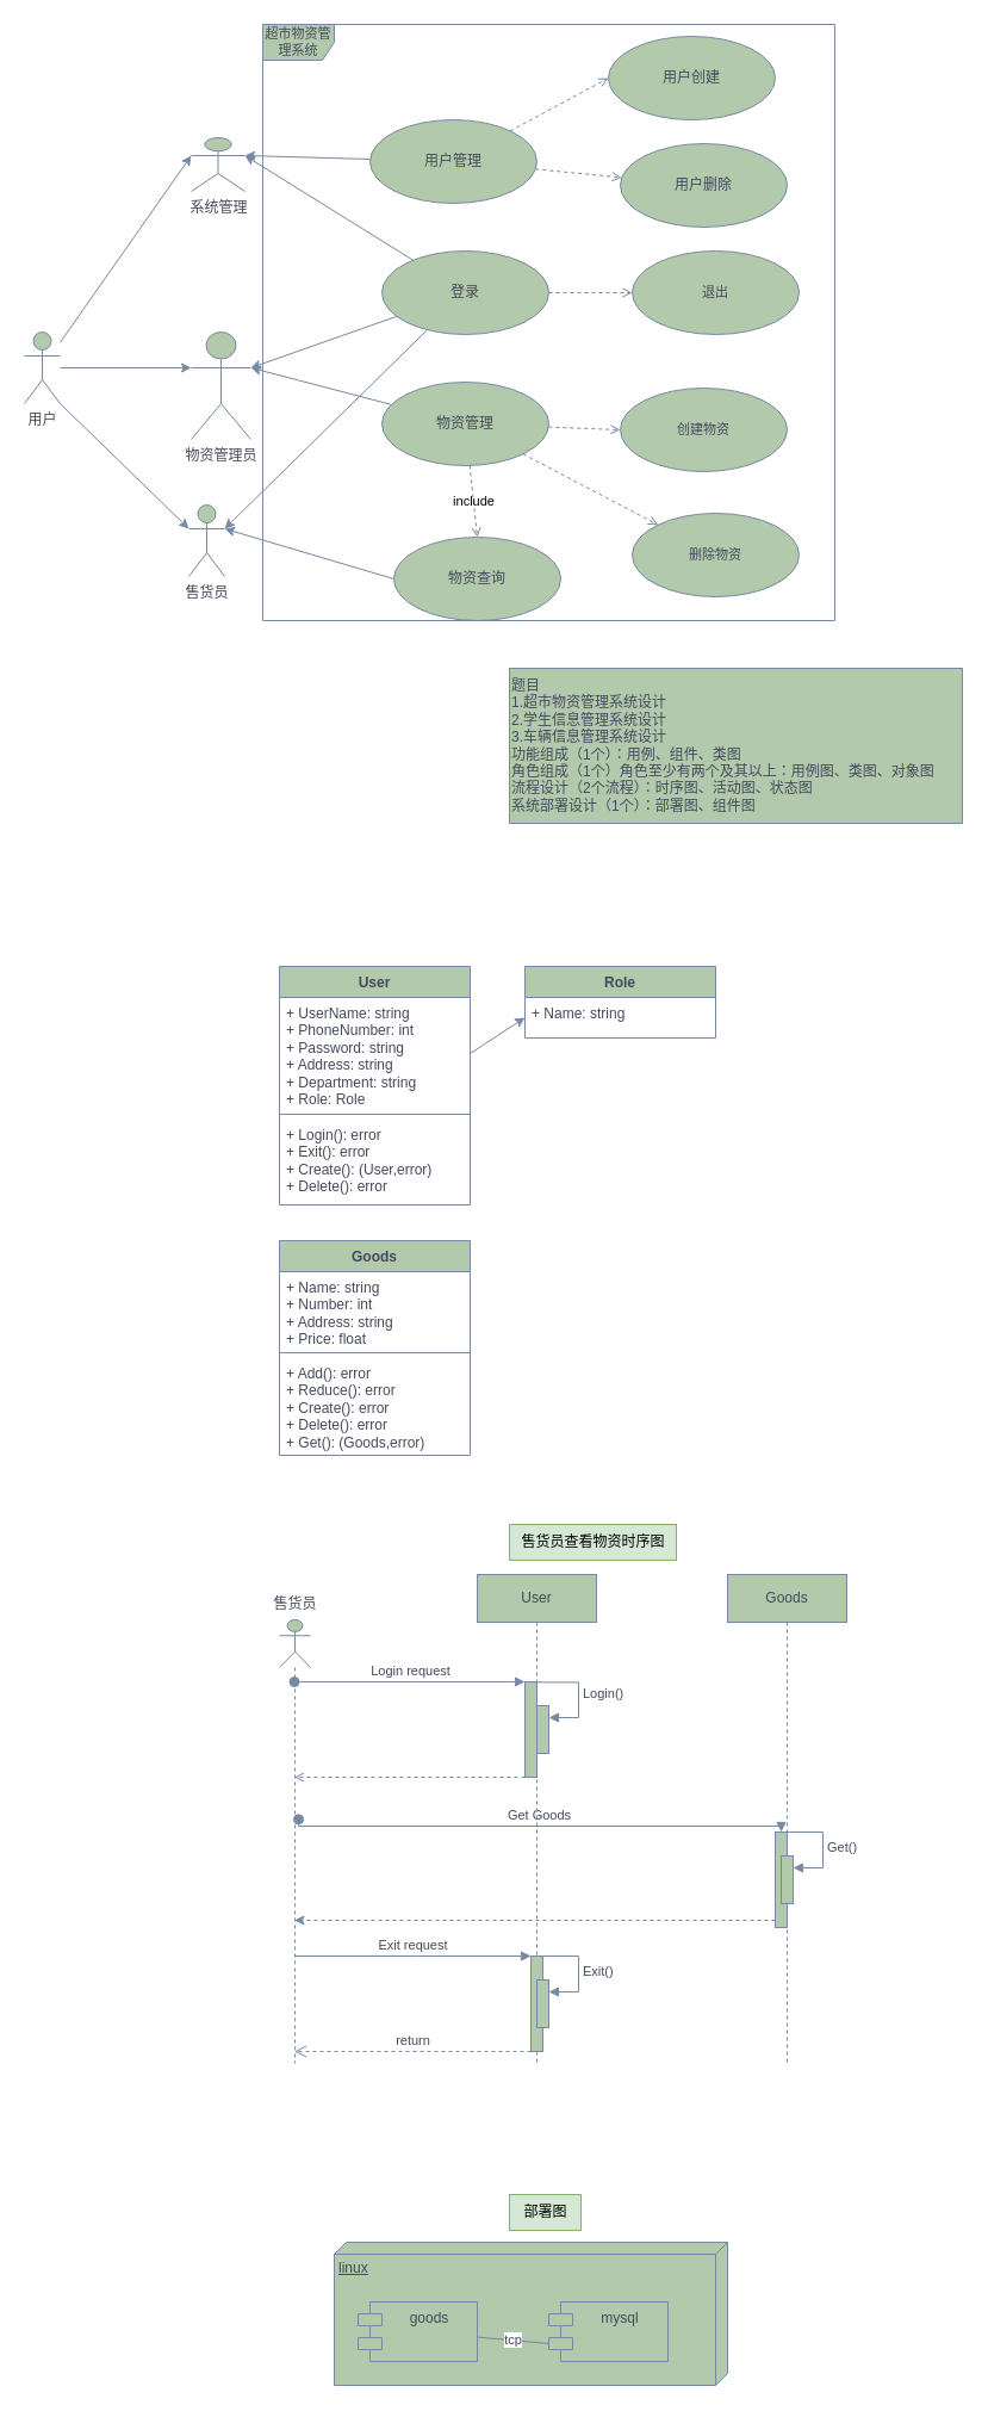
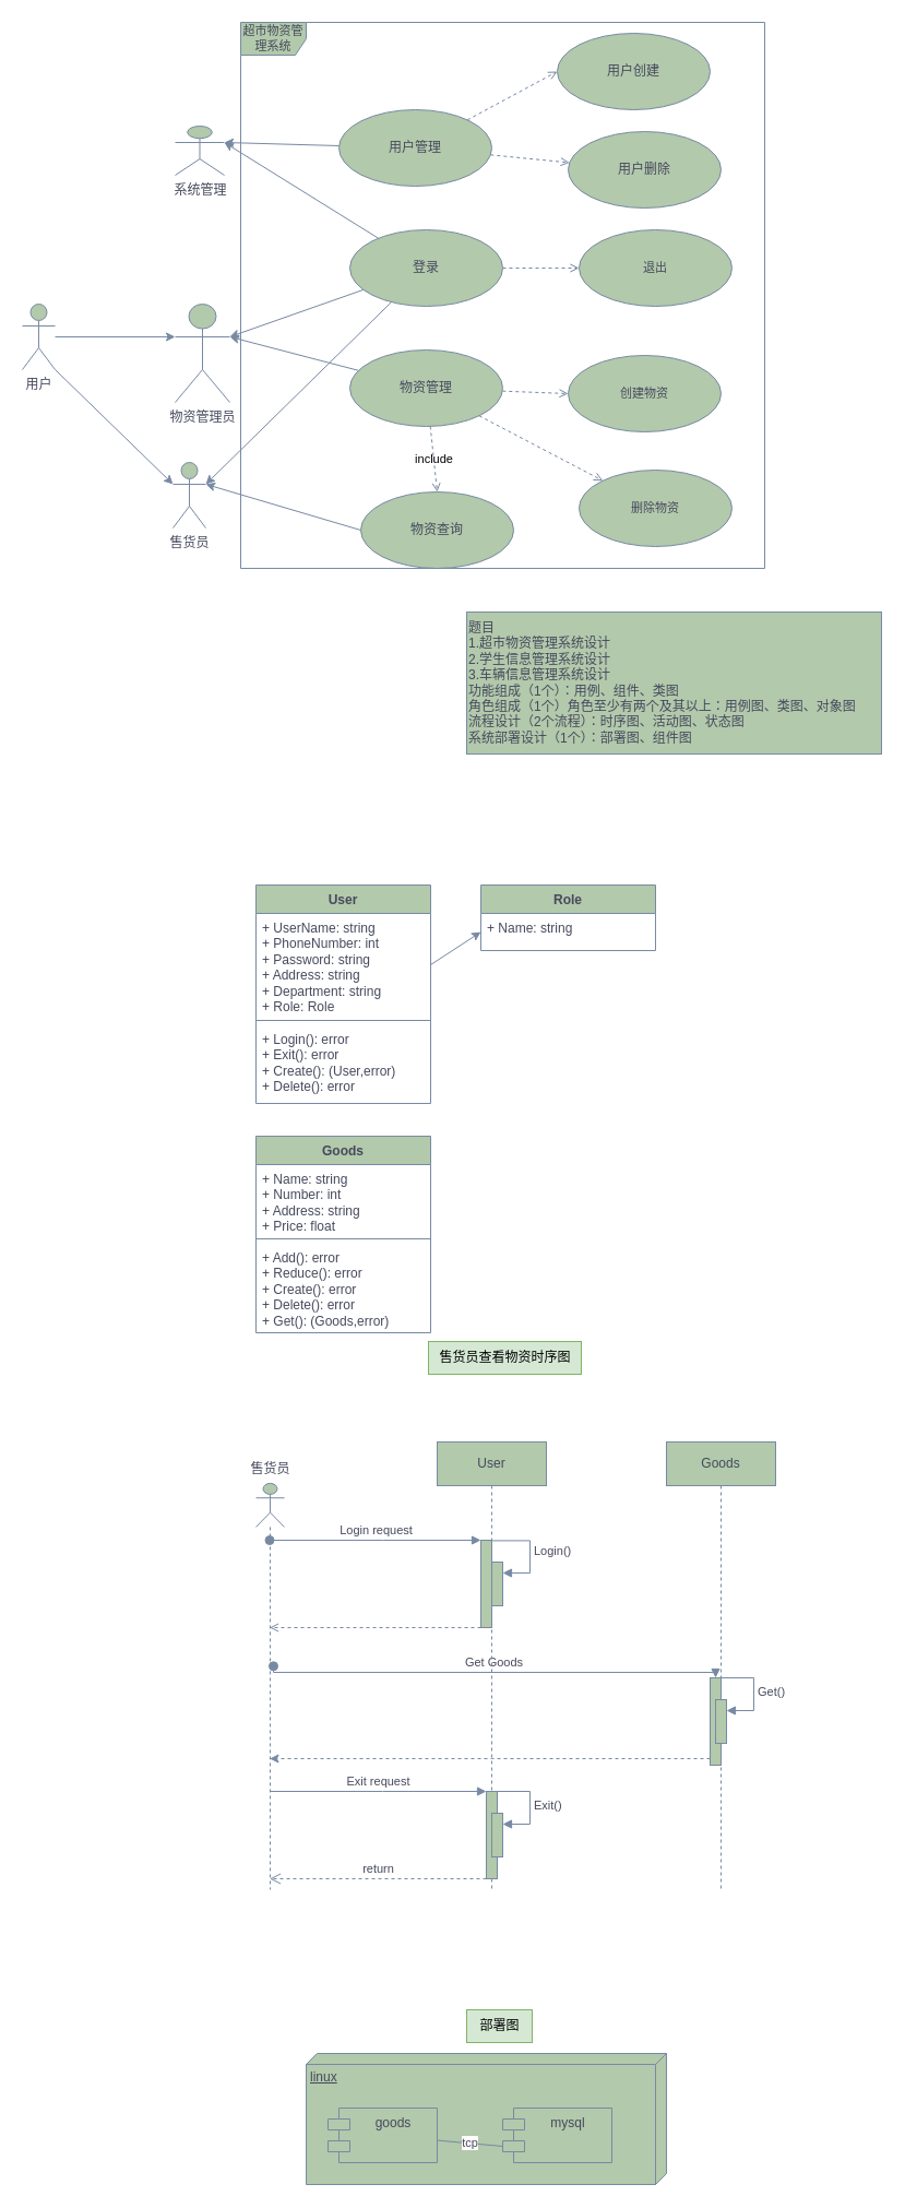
- <mxCell id="35" style="rounded=0;orthogonalLoop=1;jettySize=auto;html=1;entryX=0;entryY=0.333;entryDx=0;entryDy=0;entryPerimeter=0;strokeColor=#788AA3;fontColor=#46495D;fillColor=#B2C9AB;" parent="1" source="37" target="3" edge="1"><mxGeometry relative="1" as="geometry" /></mxCell>
- <mxCell id="63" value="售货员查看物资时序图" style="text;html=1;align=center;verticalAlign=middle;resizable=0;points=[];autosize=1;strokeColor=#82b366;fillColor=#d5e8d4;" parent="1" vertex="1"><mxGeometry x="427" y="1278" width="140" height="30" as="geometry" /></mxCell>
+ <mxCell id="63" value="售货员查看物资时序图" style="text;html=1;align=center;verticalAlign=middle;resizable=0;points=[];autosize=1;strokeColor=#82b366;fillColor=#d5e8d4;" parent="1" vertex="1"><mxGeometry x="392" y="1228" width="140" height="30" as="geometry" /></mxCell>
